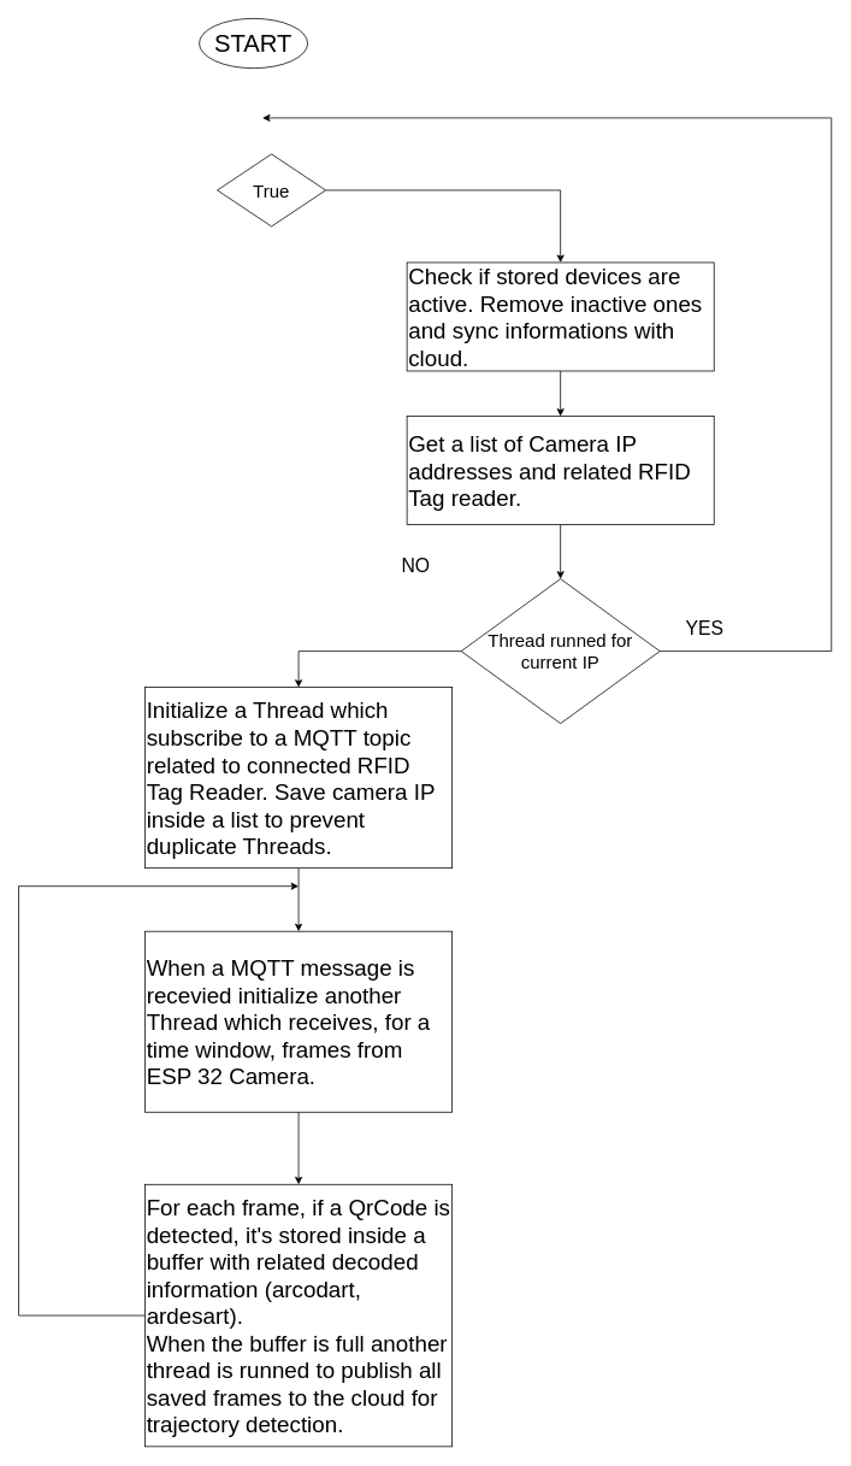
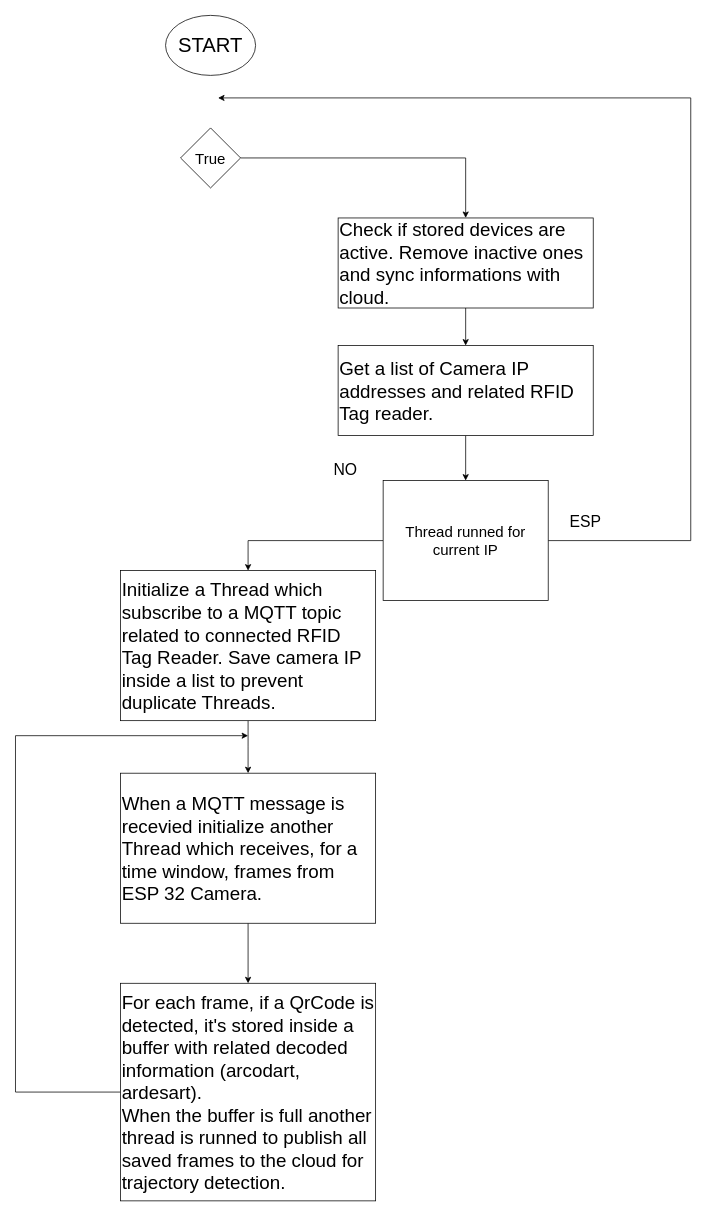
- <mxCell id="2" value="&lt;font style=&quot;font-size: 27px;&quot;&gt;START&lt;/font&gt;" style="ellipse;whiteSpace=wrap;html=1;" vertex="1" parent="1"><mxGeometry x="220" y="20" width="120" height="55" as="geometry" /></mxCell>
+ <mxCell id="2" value="&lt;font style=&quot;font-size: 27px;&quot;&gt;START&lt;/font&gt;" style="ellipse;whiteSpace=wrap;html=1;" vertex="1" parent="1"><mxGeometry x="220" y="20" width="120" height="80" as="geometry" /></mxCell>
- <mxCell id="4" value="&lt;font style=&quot;font-size: 20px;&quot;&gt;True&lt;/font&gt;" style="rhombus;whiteSpace=wrap;html=1;" vertex="1" parent="1"><mxGeometry x="240" y="170" width="120" height="80" as="geometry" /></mxCell>
+ <mxCell id="4" value="&lt;font style=&quot;font-size: 20px;&quot;&gt;True&lt;/font&gt;" style="rhombus;whiteSpace=wrap;html=1;" vertex="1" parent="1"><mxGeometry x="240" y="170" width="80" height="80" as="geometry" /></mxCell>
- <mxCell id="12" value="&lt;span style=&quot;font-size: 21px;&quot;&gt;YES&lt;/span&gt;" style="text;html=1;strokeColor=none;fillColor=none;align=center;verticalAlign=middle;whiteSpace=wrap;rounded=0;" vertex="1" parent="1"><mxGeometry x="750" y="680" width="60" height="30" as="geometry" /></mxCell>
+ <mxCell id="12" value="&lt;span style=&quot;font-size: 21px;&quot;&gt;ESP&lt;/span&gt;" style="text;html=1;strokeColor=none;fillColor=none;align=center;verticalAlign=middle;whiteSpace=wrap;rounded=0;" vertex="1" parent="1"><mxGeometry x="750" y="680" width="60" height="30" as="geometry" /></mxCell>
- <mxCell id="11" value="&lt;font style=&quot;font-size: 20px;&quot;&gt;Thread runned for current IP&lt;/font&gt;" style="rhombus;whiteSpace=wrap;html=1;" vertex="1" parent="1"><mxGeometry x="510" y="640" width="220" height="160" as="geometry" /></mxCell>
+ <mxCell id="11" value="&lt;font style=&quot;font-size: 20px;&quot;&gt;Thread runned for current IP&lt;/font&gt;" style="whiteSpace=wrap;html=1;rounded=0;" vertex="1" parent="1"><mxGeometry x="510" y="640" width="220" height="160" as="geometry" /></mxCell>
